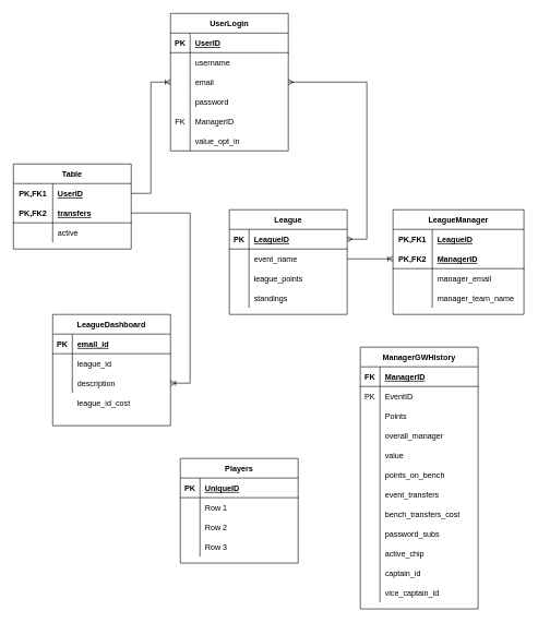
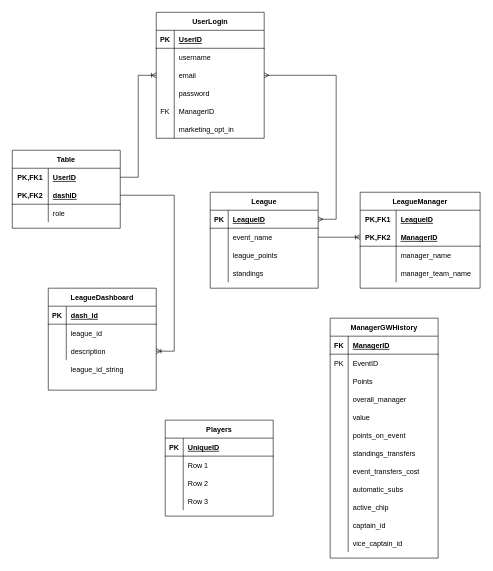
- <mxCell id="75" value="value_opt_in" style="shape=partialRectangle;connectable=0;fillColor=none;top=0;left=0;bottom=0;right=0;align=left;spacingLeft=6;overflow=hidden;" vertex="1" parent="73"><mxGeometry x="30" width="150" height="30" as="geometry"><mxRectangle width="150" height="30" as="alternateBounds" /></mxGeometry></mxCell>
+ <mxCell id="75" value="marketing_opt_in" style="shape=partialRectangle;connectable=0;fillColor=none;top=0;left=0;bottom=0;right=0;align=left;spacingLeft=6;overflow=hidden;" vertex="1" parent="73"><mxGeometry x="30" width="150" height="30" as="geometry"><mxRectangle width="150" height="30" as="alternateBounds" /></mxGeometry></mxCell>
- <mxCell id="36" value="transfers" style="shape=partialRectangle;connectable=0;fillColor=none;top=0;left=0;bottom=0;right=0;align=left;spacingLeft=6;fontStyle=5;overflow=hidden;" vertex="1" parent="34"><mxGeometry x="60" width="120" height="30" as="geometry"><mxRectangle width="120" height="30" as="alternateBounds" /></mxGeometry></mxCell>
+ <mxCell id="36" value="dashID" style="shape=partialRectangle;connectable=0;fillColor=none;top=0;left=0;bottom=0;right=0;align=left;spacingLeft=6;fontStyle=5;overflow=hidden;" vertex="1" parent="34"><mxGeometry x="60" width="120" height="30" as="geometry"><mxRectangle width="120" height="30" as="alternateBounds" /></mxGeometry></mxCell>
- <mxCell id="39" value="active" style="shape=partialRectangle;connectable=0;fillColor=none;top=0;left=0;bottom=0;right=0;align=left;spacingLeft=6;overflow=hidden;" vertex="1" parent="37"><mxGeometry x="60" width="120" height="30" as="geometry"><mxRectangle width="120" height="30" as="alternateBounds" /></mxGeometry></mxCell>
+ <mxCell id="39" value="role" style="shape=partialRectangle;connectable=0;fillColor=none;top=0;left=0;bottom=0;right=0;align=left;spacingLeft=6;overflow=hidden;" vertex="1" parent="37"><mxGeometry x="60" width="120" height="30" as="geometry"><mxRectangle width="120" height="30" as="alternateBounds" /></mxGeometry></mxCell>
- <mxCell id="24" value="manager_email" style="shape=partialRectangle;connectable=0;fillColor=none;top=0;left=0;bottom=0;right=0;align=left;spacingLeft=6;overflow=hidden;" vertex="1" parent="22"><mxGeometry x="60" width="140" height="30" as="geometry"><mxRectangle width="140" height="30" as="alternateBounds" /></mxGeometry></mxCell>
+ <mxCell id="24" value="manager_name" style="shape=partialRectangle;connectable=0;fillColor=none;top=0;left=0;bottom=0;right=0;align=left;spacingLeft=6;overflow=hidden;" vertex="1" parent="22"><mxGeometry x="60" width="140" height="30" as="geometry"><mxRectangle width="140" height="30" as="alternateBounds" /></mxGeometry></mxCell>
- <mxCell id="44" value="email_id" style="shape=partialRectangle;connectable=0;fillColor=none;top=0;left=0;bottom=0;right=0;align=left;spacingLeft=6;fontStyle=5;overflow=hidden;" vertex="1" parent="42"><mxGeometry x="30" width="150" height="30" as="geometry"><mxRectangle width="150" height="30" as="alternateBounds" /></mxGeometry></mxCell>
+ <mxCell id="44" value="dash_id" style="shape=partialRectangle;connectable=0;fillColor=none;top=0;left=0;bottom=0;right=0;align=left;spacingLeft=6;fontStyle=5;overflow=hidden;" vertex="1" parent="42"><mxGeometry x="30" width="150" height="30" as="geometry"><mxRectangle width="150" height="30" as="alternateBounds" /></mxGeometry></mxCell>
- <mxCell id="53" value="league_id_cost" style="shape=partialRectangle;connectable=0;fillColor=none;top=0;left=0;bottom=0;right=0;align=left;spacingLeft=6;overflow=hidden;" vertex="1" parent="51"><mxGeometry x="30" y="-3" width="150" height="30" as="geometry"><mxRectangle width="150" height="30" as="alternateBounds" /></mxGeometry></mxCell>
+ <mxCell id="53" value="league_id_string" style="shape=partialRectangle;connectable=0;fillColor=none;top=0;left=0;bottom=0;right=0;align=left;spacingLeft=6;overflow=hidden;" vertex="1" parent="51"><mxGeometry x="30" y="-3" width="150" height="30" as="geometry"><mxRectangle width="150" height="30" as="alternateBounds" /></mxGeometry></mxCell>
- <mxCell id="98" value="points_on_bench" style="shape=partialRectangle;connectable=0;fillColor=none;top=0;left=0;bottom=0;right=0;align=left;spacingLeft=6;overflow=hidden;" vertex="1" parent="96"><mxGeometry x="30" width="150" height="30" as="geometry"><mxRectangle width="150" height="30" as="alternateBounds" /></mxGeometry></mxCell>
+ <mxCell id="98" value="points_on_event" style="shape=partialRectangle;connectable=0;fillColor=none;top=0;left=0;bottom=0;right=0;align=left;spacingLeft=6;overflow=hidden;" vertex="1" parent="96"><mxGeometry x="30" width="150" height="30" as="geometry"><mxRectangle width="150" height="30" as="alternateBounds" /></mxGeometry></mxCell>
- <mxCell id="101" value="event_transfers" style="shape=partialRectangle;connectable=0;fillColor=none;top=0;left=0;bottom=0;right=0;align=left;spacingLeft=6;overflow=hidden;" vertex="1" parent="99"><mxGeometry x="30" width="150" height="30" as="geometry"><mxRectangle width="150" height="30" as="alternateBounds" /></mxGeometry></mxCell>
+ <mxCell id="101" value="standings_transfers" style="shape=partialRectangle;connectable=0;fillColor=none;top=0;left=0;bottom=0;right=0;align=left;spacingLeft=6;overflow=hidden;" vertex="1" parent="99"><mxGeometry x="30" width="150" height="30" as="geometry"><mxRectangle width="150" height="30" as="alternateBounds" /></mxGeometry></mxCell>
- <mxCell id="104" value="bench_transfers_cost" style="shape=partialRectangle;connectable=0;fillColor=none;top=0;left=0;bottom=0;right=0;align=left;spacingLeft=6;overflow=hidden;" vertex="1" parent="102"><mxGeometry x="30" width="150" height="30" as="geometry"><mxRectangle width="150" height="30" as="alternateBounds" /></mxGeometry></mxCell>
+ <mxCell id="104" value="event_transfers_cost" style="shape=partialRectangle;connectable=0;fillColor=none;top=0;left=0;bottom=0;right=0;align=left;spacingLeft=6;overflow=hidden;" vertex="1" parent="102"><mxGeometry x="30" width="150" height="30" as="geometry"><mxRectangle width="150" height="30" as="alternateBounds" /></mxGeometry></mxCell>
- <mxCell id="107" value="password_subs" style="shape=partialRectangle;connectable=0;fillColor=none;top=0;left=0;bottom=0;right=0;align=left;spacingLeft=6;overflow=hidden;" vertex="1" parent="105"><mxGeometry x="30" width="150" height="30" as="geometry"><mxRectangle width="150" height="30" as="alternateBounds" /></mxGeometry></mxCell>
+ <mxCell id="107" value="automatic_subs" style="shape=partialRectangle;connectable=0;fillColor=none;top=0;left=0;bottom=0;right=0;align=left;spacingLeft=6;overflow=hidden;" vertex="1" parent="105"><mxGeometry x="30" width="150" height="30" as="geometry"><mxRectangle width="150" height="30" as="alternateBounds" /></mxGeometry></mxCell>
